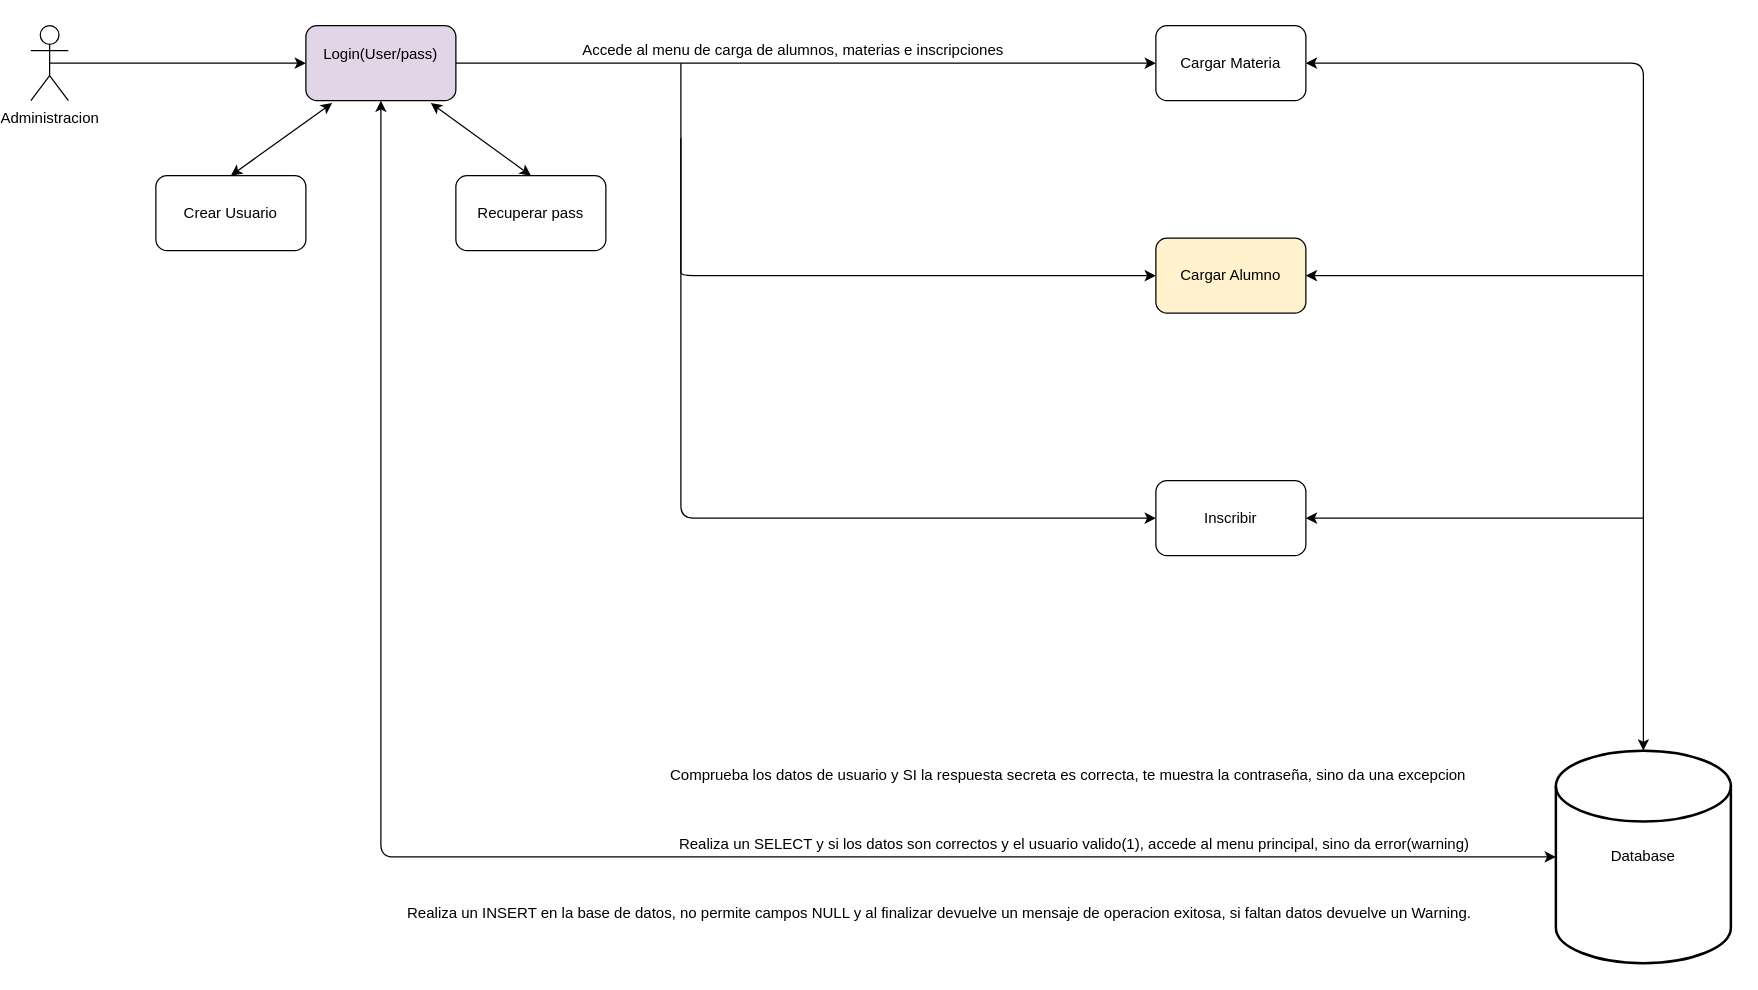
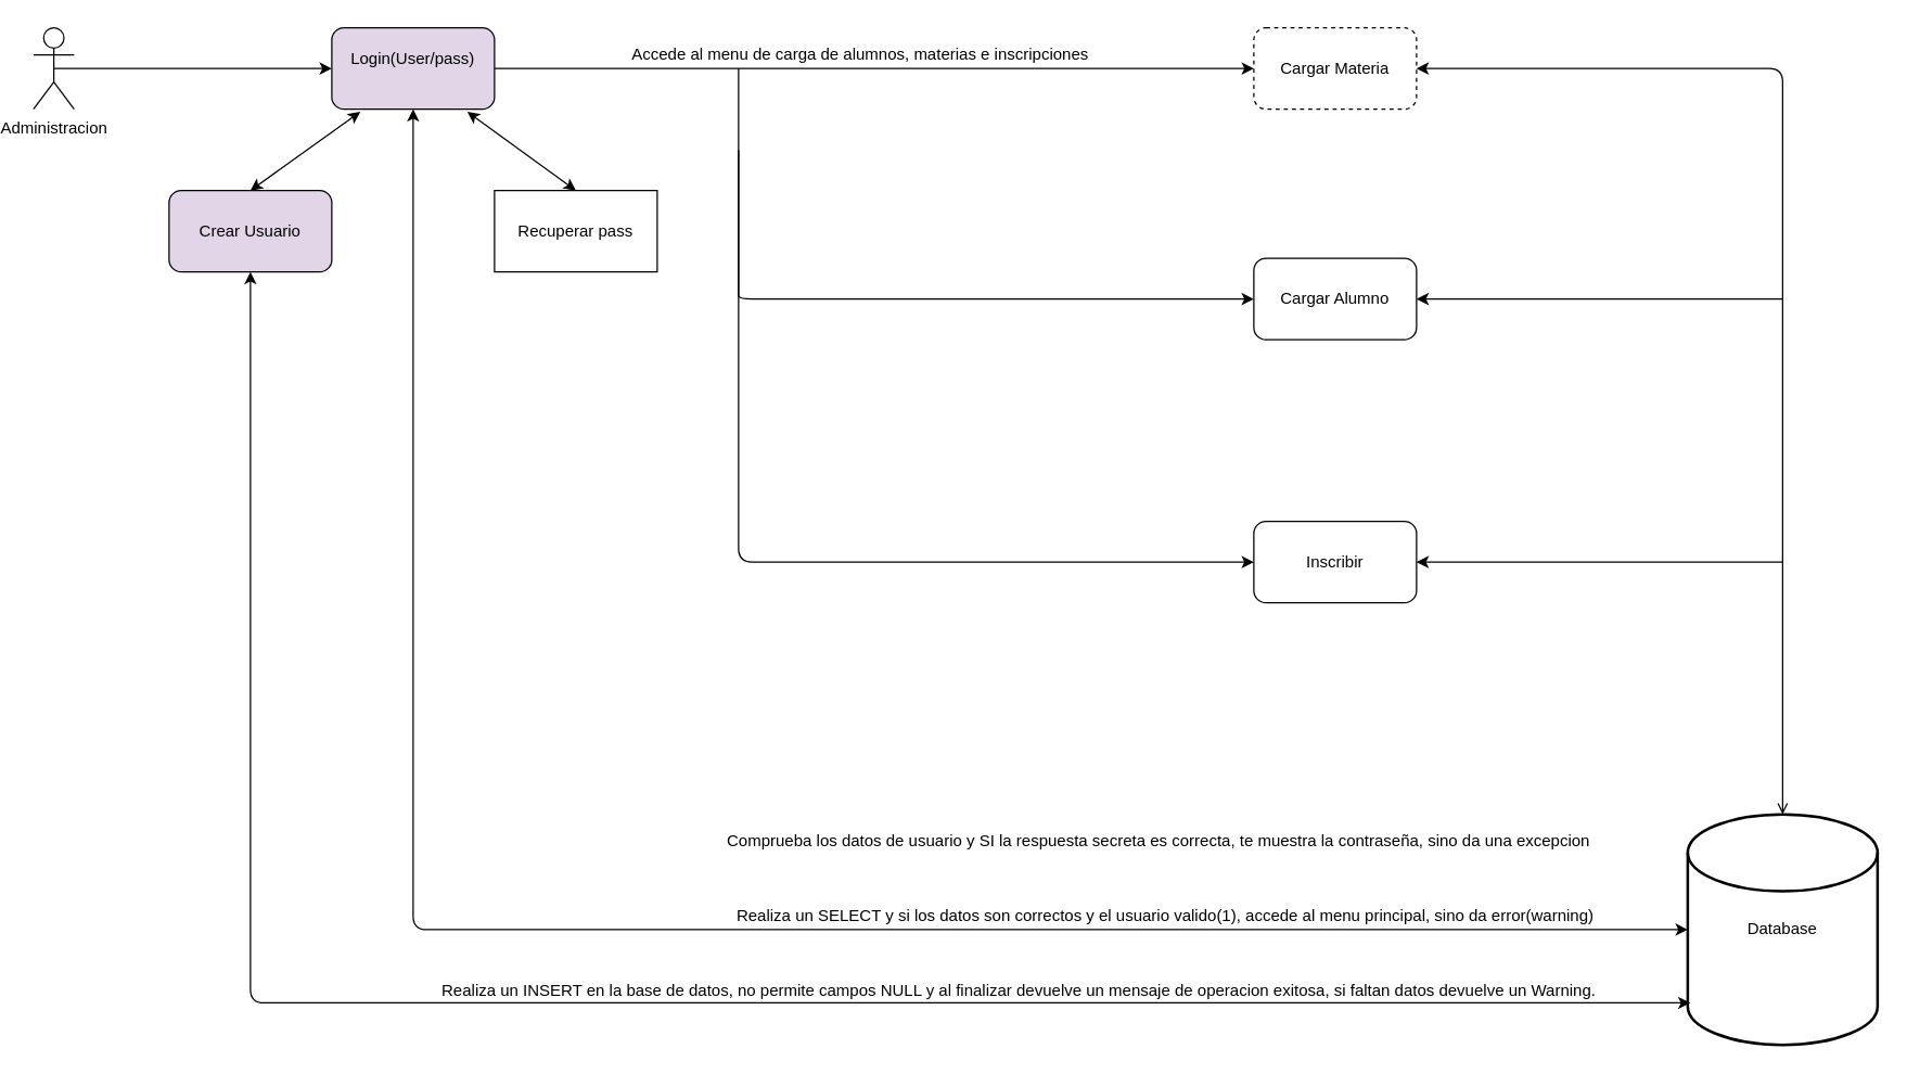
- <mxCell id="5" value="Cargar Materia" style="rounded=1;whiteSpace=wrap;html=1;" parent="1" vertex="1"><mxGeometry x="920" y="20" width="120" height="60" as="geometry" /></mxCell>
+ <mxCell id="5" value="Cargar Materia" style="rounded=1;whiteSpace=wrap;html=1;dashed=1;" parent="1" vertex="1"><mxGeometry x="920" y="20" width="120" height="60" as="geometry" /></mxCell>
- <mxCell id="4" value="Crear Usuario" style="rounded=1;whiteSpace=wrap;html=1;" parent="1" vertex="1"><mxGeometry x="120" y="140" width="120" height="60" as="geometry" /></mxCell>
+ <mxCell id="4" value="Crear Usuario" style="rounded=1;whiteSpace=wrap;html=1;fillColor=#e1d5e7;" parent="1" vertex="1"><mxGeometry x="120" y="140" width="120" height="60" as="geometry" /></mxCell>
- <mxCell id="8" value="Recuperar pass" style="rounded=1;whiteSpace=wrap;html=1;" parent="1" vertex="1"><mxGeometry x="360" y="140" width="120" height="60" as="geometry" /></mxCell>
+ <mxCell id="8" value="Recuperar pass" style="whiteSpace=wrap;html=1;rounded=0;" parent="1" vertex="1"><mxGeometry x="360" y="140" width="120" height="60" as="geometry" /></mxCell>
- <mxCell id="6" value="Cargar Alumno" style="rounded=1;whiteSpace=wrap;html=1;fillColor=#fff2cc;" parent="1" vertex="1"><mxGeometry x="920" y="190" width="120" height="60" as="geometry" /></mxCell>
+ <mxCell id="6" value="Cargar Alumno" style="rounded=1;whiteSpace=wrap;html=1;" parent="1" vertex="1"><mxGeometry x="920" y="190" width="120" height="60" as="geometry" /></mxCell>
- <mxCell id="16" value="" style="endArrow=classic;startArrow=classic;html=1;exitX=1;exitY=0.5;exitDx=0;exitDy=0;entryX=0.5;entryY=0;entryDx=0;entryDy=0;entryPerimeter=0;" parent="1" source="5" target="15" edge="1"><mxGeometry width="50" height="50" relative="1" as="geometry"><mxPoint x="1090" y="70" as="sourcePoint" /><mxPoint x="1140" y="20" as="targetPoint" /><Array as="points"><mxPoint x="1310" y="50" /></Array></mxGeometry></mxCell>
+ <mxCell id="16" value="" style="endArrow=open;startArrow=classic;html=1;exitX=1;exitY=0.5;exitDx=0;exitDy=0;entryX=0.5;entryY=0;entryDx=0;entryDy=0;entryPerimeter=0;" parent="1" source="5" target="15" edge="1"><mxGeometry width="50" height="50" relative="1" as="geometry"><mxPoint x="1090" y="70" as="sourcePoint" /><mxPoint x="1140" y="20" as="targetPoint" /><Array as="points"><mxPoint x="1310" y="50" /></Array></mxGeometry></mxCell>
+ <mxCell id="19" value="" style="endArrow=classic;startArrow=classic;html=1;entryX=0.5;entryY=1;entryDx=0;entryDy=0;exitX=0.014;exitY=0.818;exitDx=0;exitDy=0;exitPerimeter=0;" parent="1" source="15" target="4" edge="1"><mxGeometry width="50" height="50" relative="1" as="geometry"><mxPoint x="140" y="320" as="sourcePoint" /><mxPoint x="190" y="270" as="targetPoint" /><Array as="points"><mxPoint x="180" y="739" /></Array></mxGeometry></mxCell>
